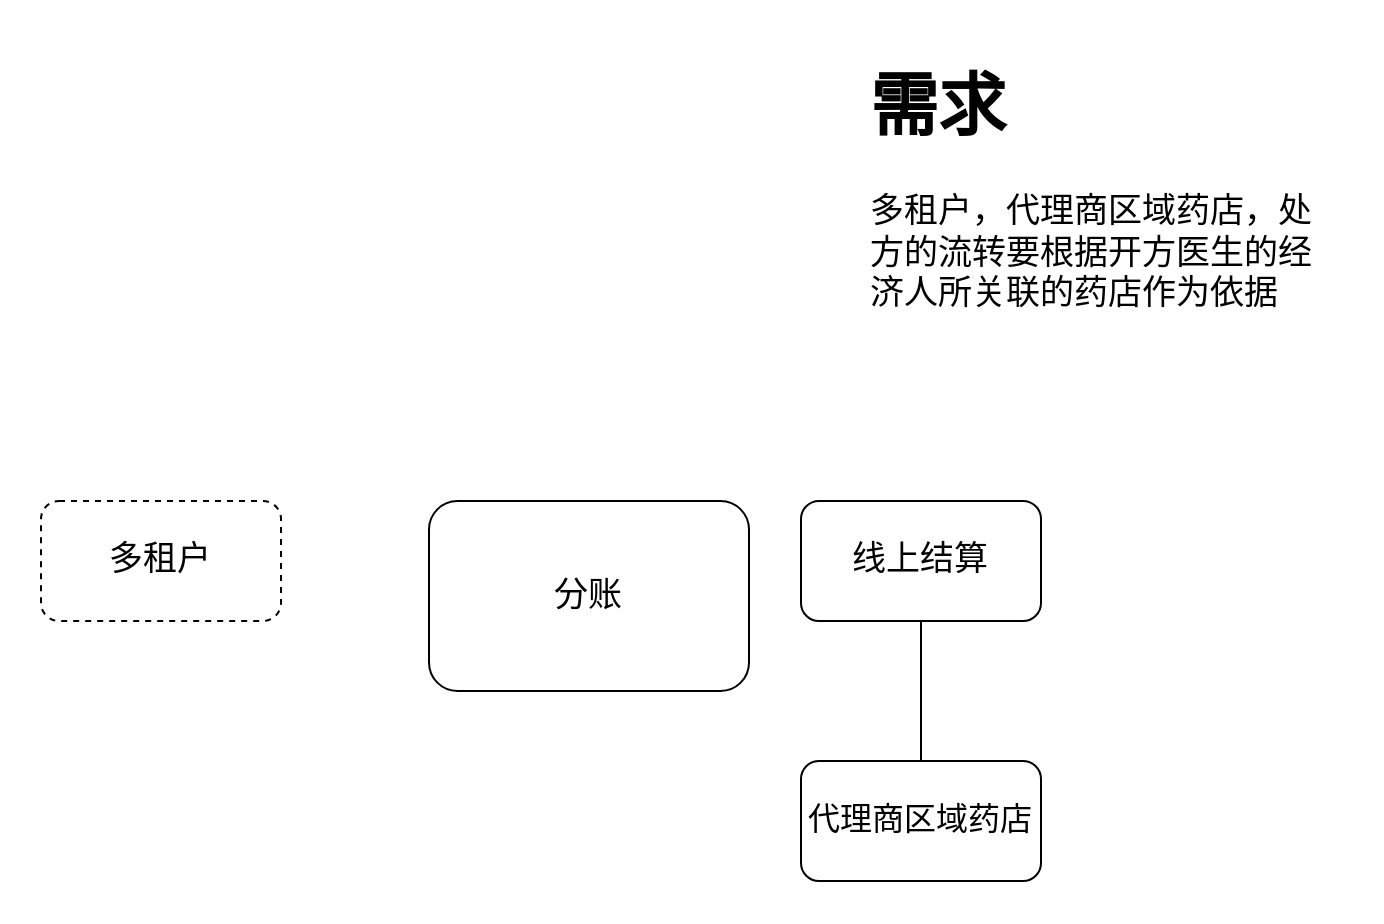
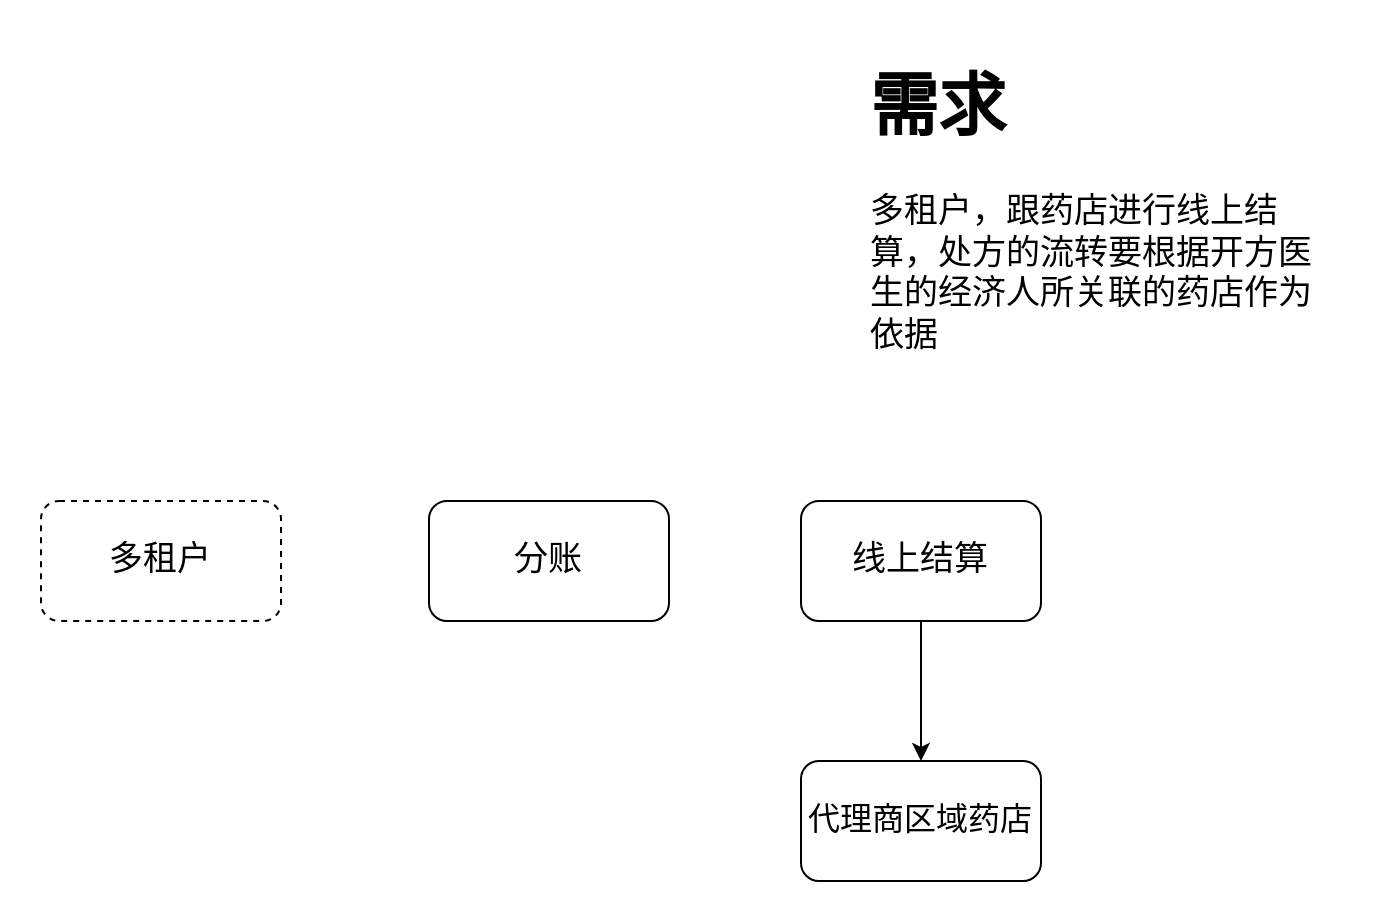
- <mxCell id="6" value="&lt;h1&gt;需求&lt;/h1&gt;&lt;div&gt;&lt;div&gt;多租户，代理商区域药店，处方的流转要根据开方医生的经济人所关联的药店作为依据&lt;/div&gt;&lt;/div&gt;&lt;div&gt;&lt;br&gt;&lt;/div&gt;" style="text;html=1;strokeColor=none;fillColor=none;spacing=5;spacingTop=-20;whiteSpace=wrap;overflow=hidden;rounded=0;fontSize=17;" vertex="1" parent="1"><mxGeometry x="430" y="20" width="240" height="170" as="geometry" /></mxCell>
+ <mxCell id="6" value="&lt;h1&gt;需求&lt;/h1&gt;&lt;div&gt;&lt;div&gt;多租户，跟药店进行线上结算，处方的流转要根据开方医生的经济人所关联的药店作为依据&lt;/div&gt;&lt;/div&gt;&lt;div&gt;&lt;br&gt;&lt;/div&gt;" style="text;html=1;strokeColor=none;fillColor=none;spacing=5;spacingTop=-20;whiteSpace=wrap;overflow=hidden;rounded=0;fontSize=17;" vertex="1" parent="1"><mxGeometry x="430" y="20" width="240" height="170" as="geometry" /></mxCell>
- <mxCell id="3" value="&lt;font style=&quot;font-size: 17px;&quot;&gt;分账&lt;/font&gt;" style="rounded=1;whiteSpace=wrap;html=1;" vertex="1" parent="1"><mxGeometry x="214" y="250" width="160" height="95" as="geometry" /></mxCell>
+ <mxCell id="3" value="&lt;font style=&quot;font-size: 17px;&quot;&gt;分账&lt;/font&gt;" style="rounded=1;whiteSpace=wrap;html=1;" vertex="1" parent="1"><mxGeometry x="214" y="250" width="120" height="60" as="geometry" /></mxCell>
- <mxCell id="4" style="edgeStyle=orthogonalEdgeStyle;rounded=0;orthogonalLoop=1;jettySize=auto;html=1;fontSize=16;endArrow=none;" edge="1" parent="1" source="5" target="7"><mxGeometry relative="1" as="geometry" /></mxCell>
+ <mxCell id="4" style="edgeStyle=orthogonalEdgeStyle;rounded=0;orthogonalLoop=1;jettySize=auto;html=1;fontSize=16;" edge="1" parent="1" source="5" target="7"><mxGeometry relative="1" as="geometry" /></mxCell>
